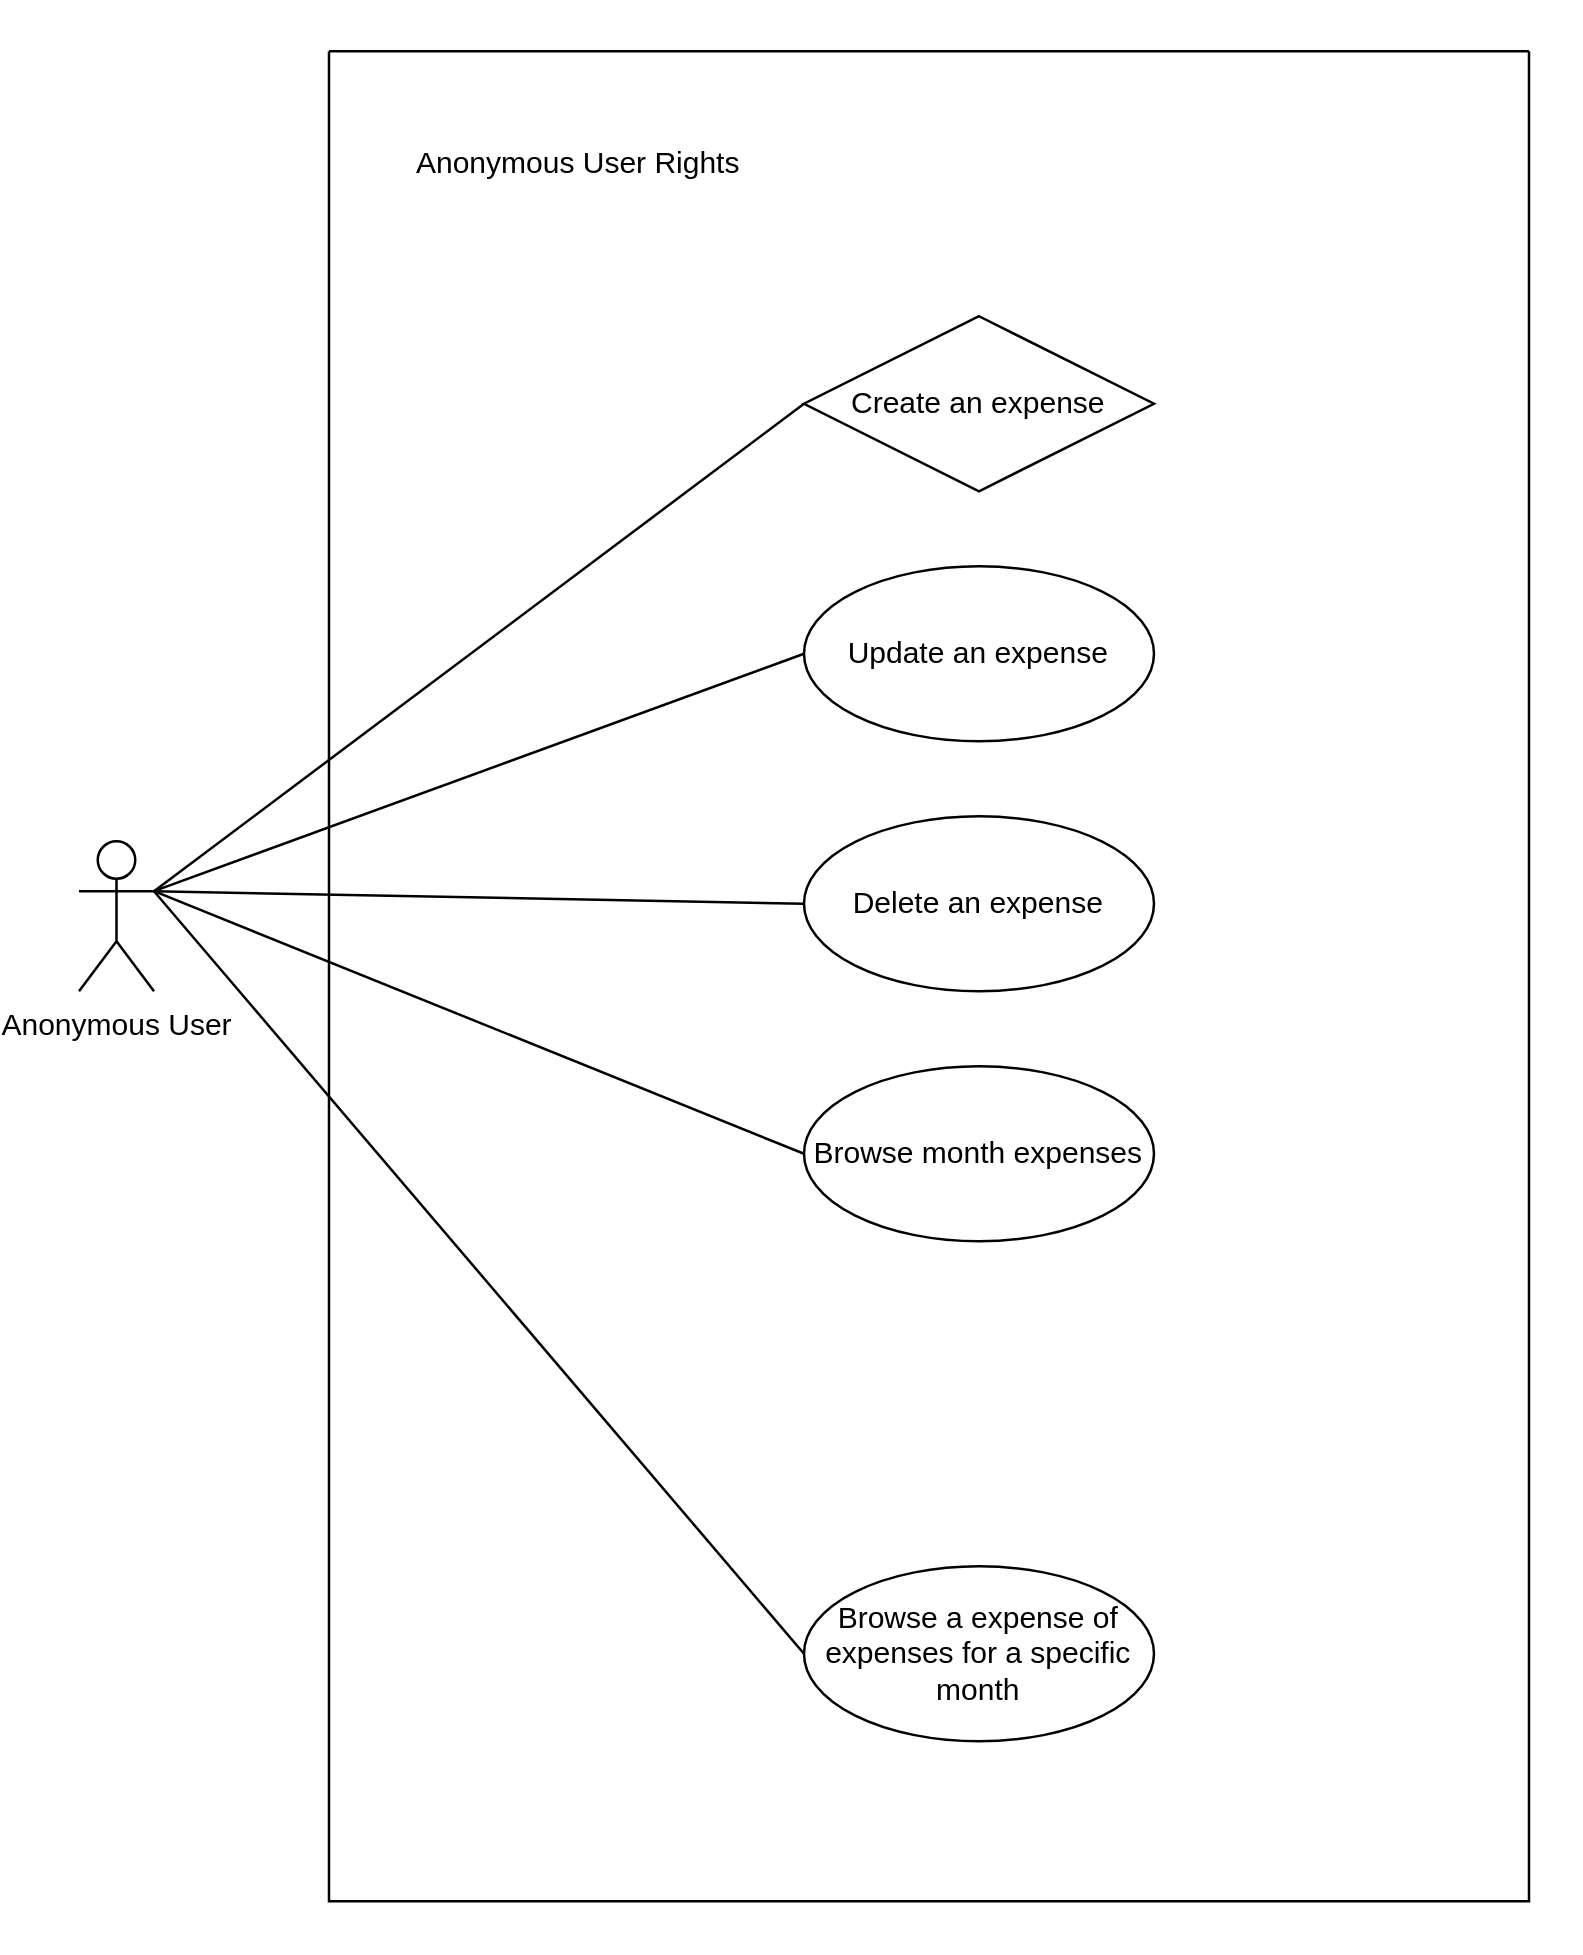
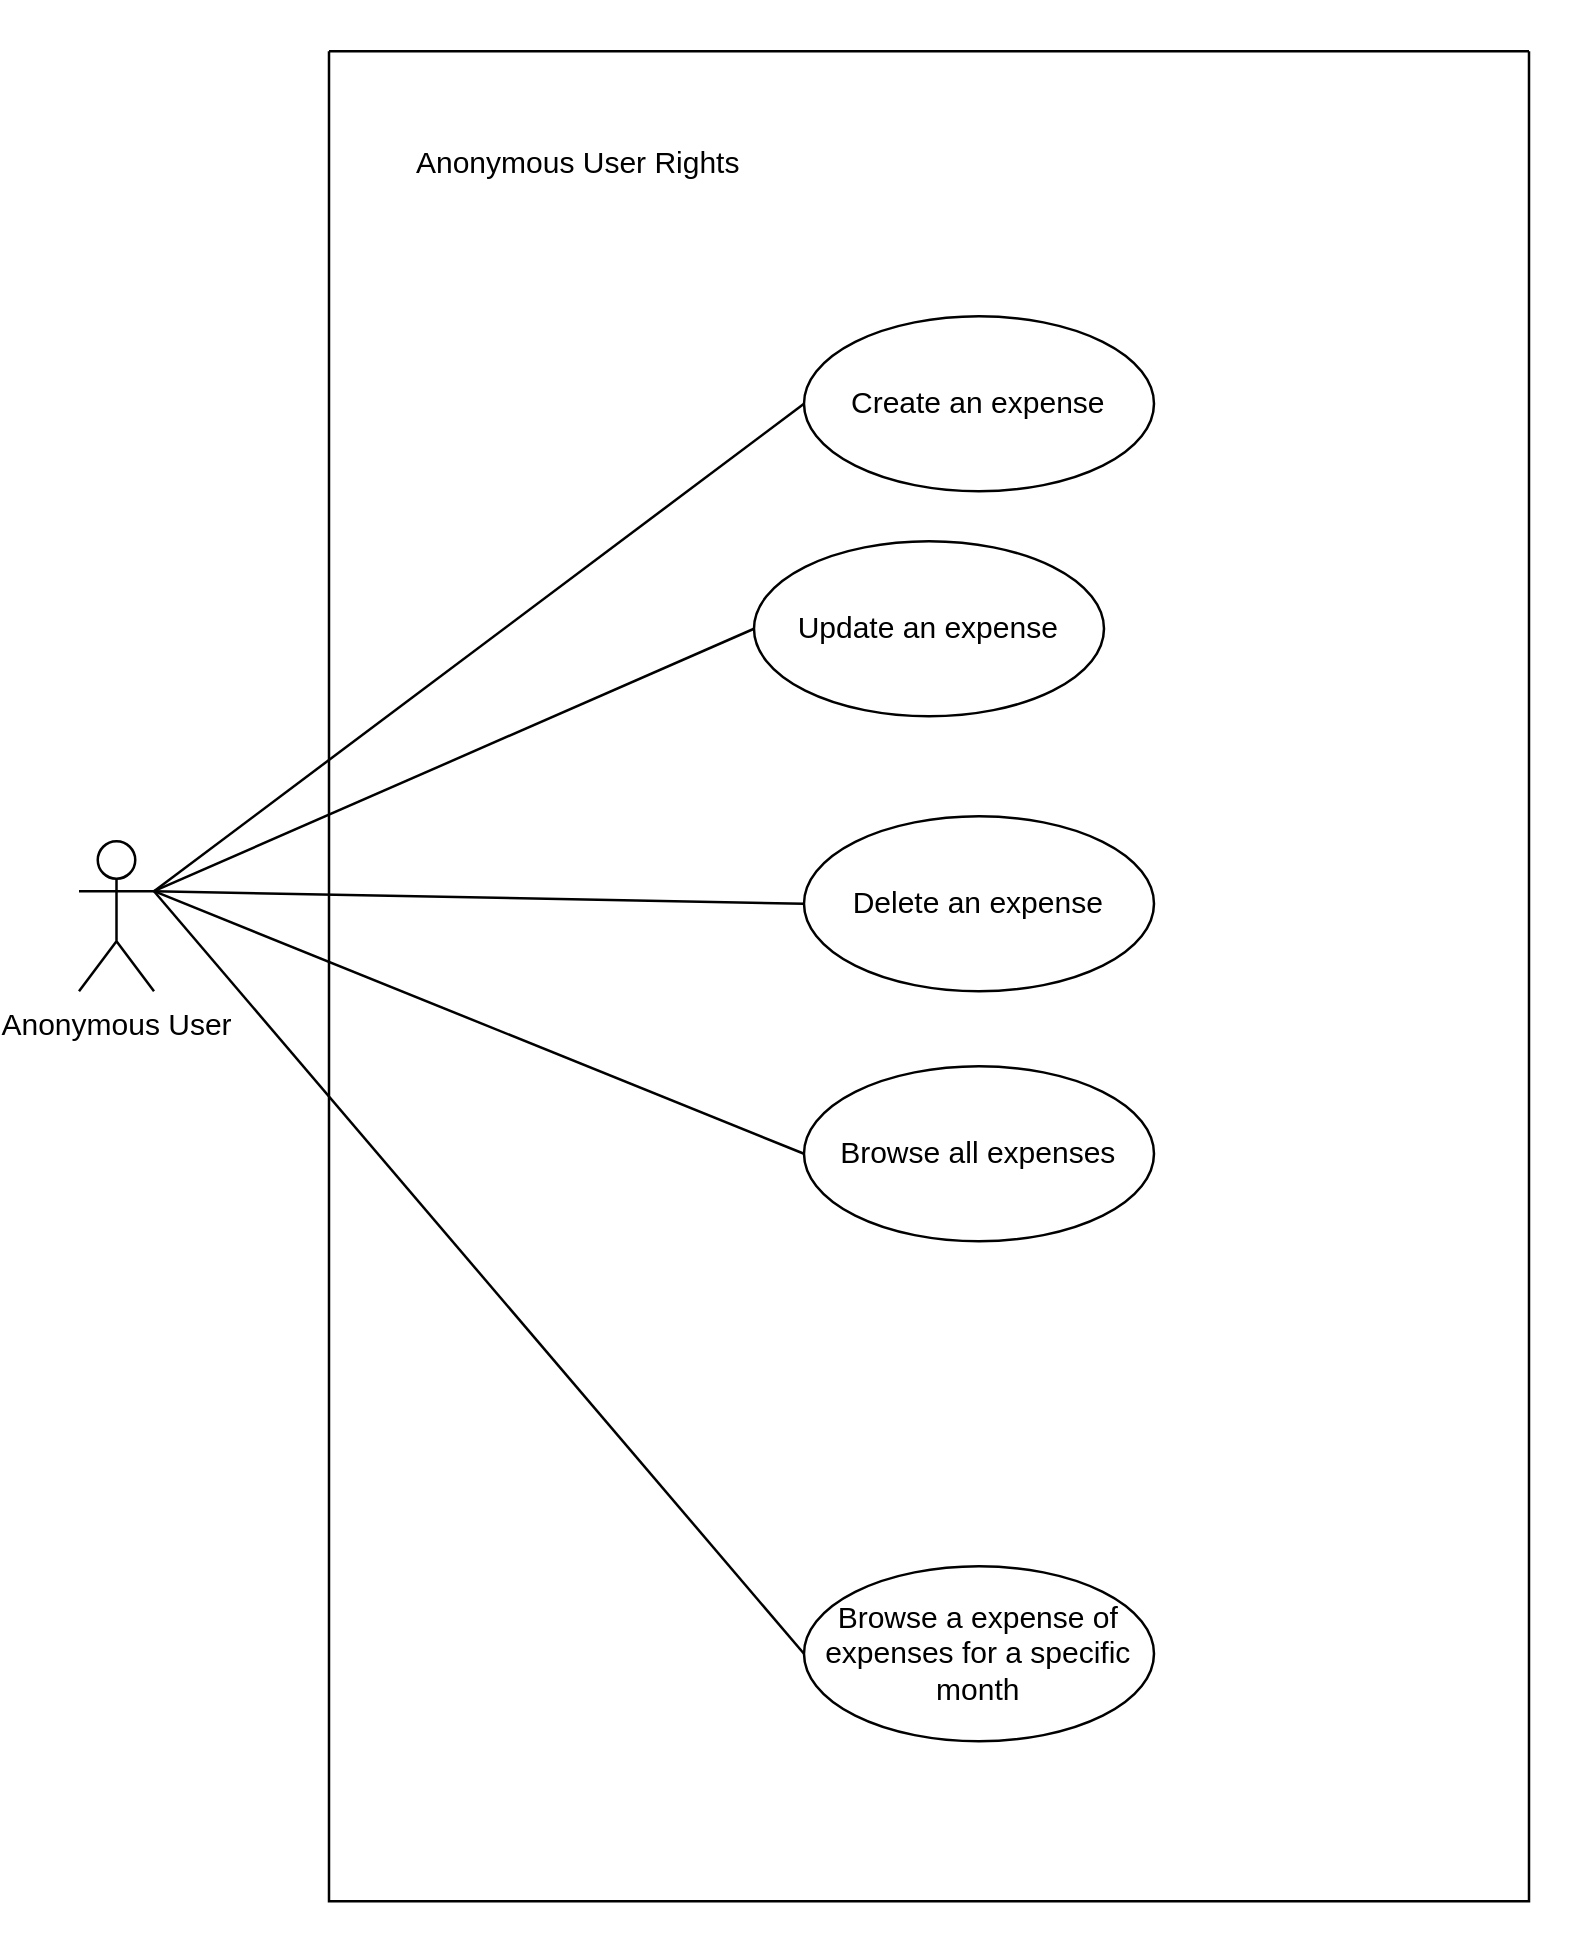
- <mxCell id="8" value="Create an expense" style="rhombus;whiteSpace=wrap;html=1;" vertex="1" parent="2"><mxGeometry x="190" y="106" width="140" height="70" as="geometry" /></mxCell>
+ <mxCell id="8" value="Create an expense" style="ellipse;whiteSpace=wrap;html=1;" vertex="1" parent="2"><mxGeometry x="190" y="106" width="140" height="70" as="geometry" /></mxCell>
- <mxCell id="4" value="Update an expense" style="ellipse;whiteSpace=wrap;html=1;" vertex="1" parent="2"><mxGeometry x="190" y="206" width="140" height="70" as="geometry" /></mxCell>
+ <mxCell id="4" value="Update an expense" style="ellipse;whiteSpace=wrap;html=1;" vertex="1" parent="2"><mxGeometry x="170" y="196" width="140" height="70" as="geometry" /></mxCell>
- <mxCell id="6" value="Browse month expenses" style="ellipse;whiteSpace=wrap;html=1;" vertex="1" parent="2"><mxGeometry x="190" y="406" width="140" height="70" as="geometry" /></mxCell>
+ <mxCell id="6" value="Browse all expenses" style="ellipse;whiteSpace=wrap;html=1;" vertex="1" parent="2"><mxGeometry x="190" y="406" width="140" height="70" as="geometry" /></mxCell>
